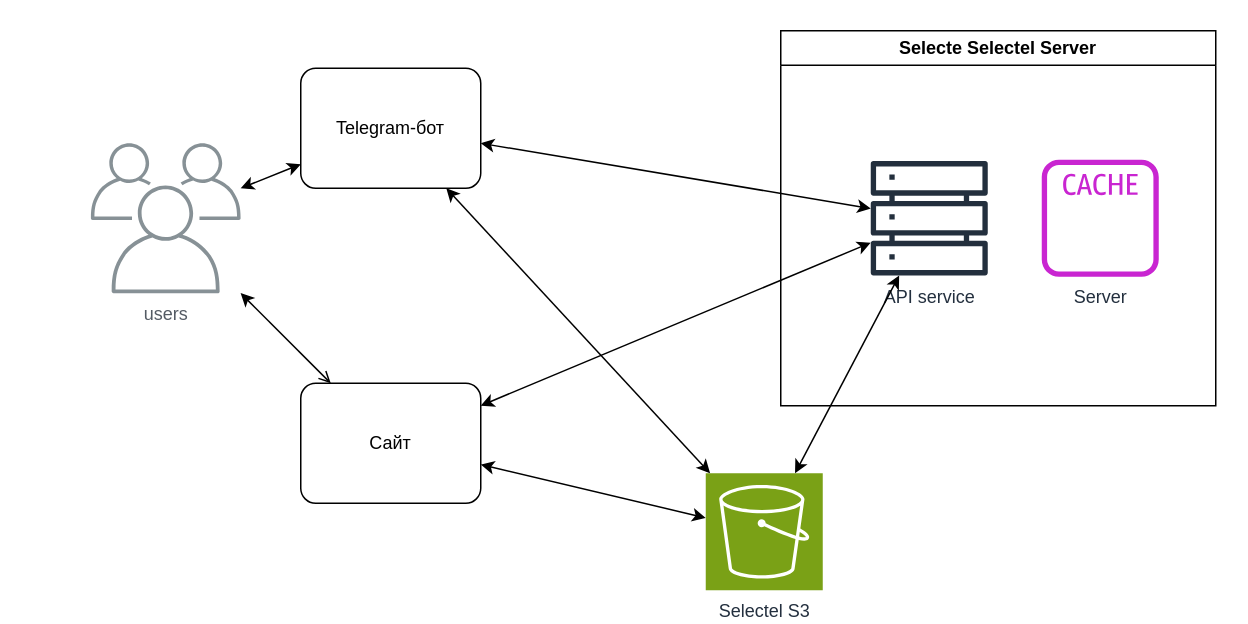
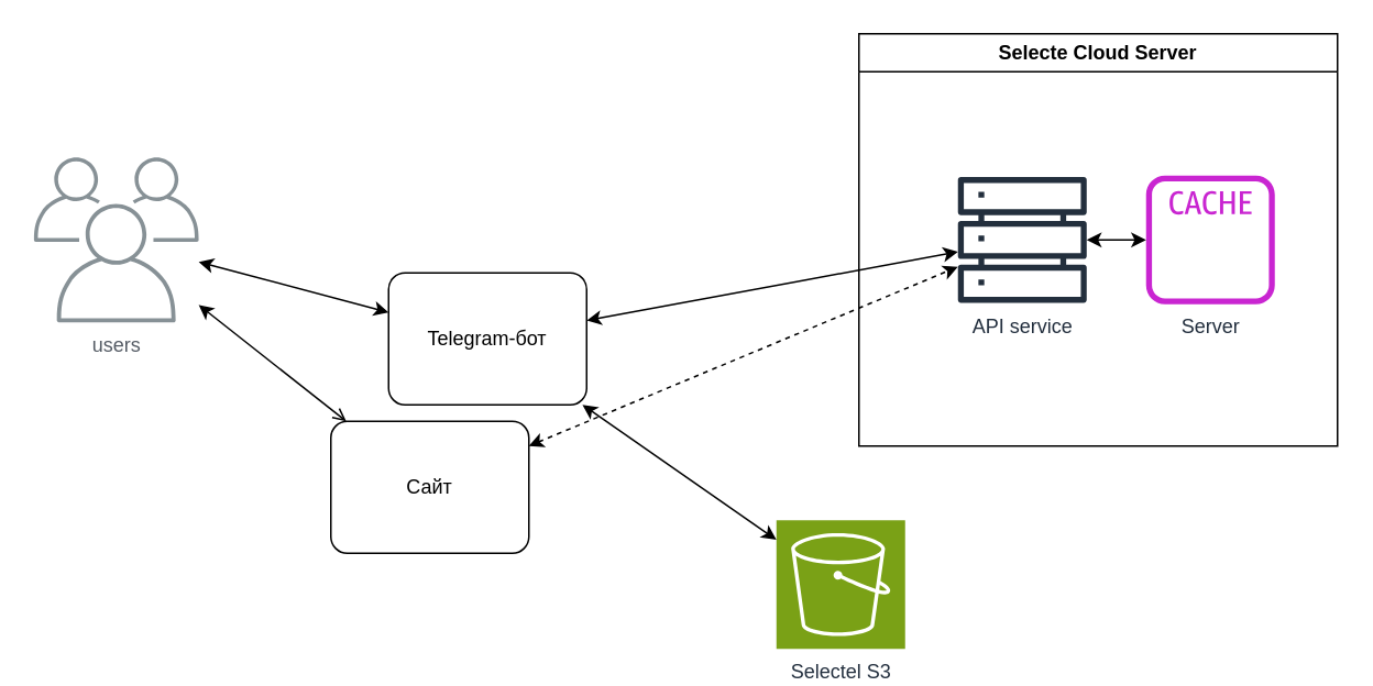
- <mxCell id="10" value="Selecte Selectel Server" style="swimlane;whiteSpace=wrap;html=1;" vertex="1" parent="1"><mxGeometry x="520" y="20" width="290" height="250" as="geometry" /></mxCell>
+ <mxCell id="10" value="Selecte Cloud Server" style="swimlane;whiteSpace=wrap;html=1;" vertex="1" parent="1"><mxGeometry x="520" y="20" width="290" height="250" as="geometry" /></mxCell>
- <mxCell id="14" value="Telegram-бот" style="points=[[0.25,0,0],[0.5,0,0],[0.75,0,0],[1,0.25,0],[1,0.5,0],[1,0.75,0],[0.75,1,0],[0.5,1,0],[0.25,1,0],[0,0.75,0],[0,0.5,0],[0,0.25,0]];shape=mxgraph.bpmn.task;whiteSpace=wrap;rectStyle=rounded;size=10;html=1;container=1;expand=0;collapsible=0;taskMarker=abstract;" vertex="1" parent="1"><mxGeometry x="200" y="45" width="120" height="80" as="geometry" /></mxCell>
+ <mxCell id="14" value="Telegram-бот" style="points=[[0.25,0,0],[0.5,0,0],[0.75,0,0],[1,0.25,0],[1,0.5,0],[1,0.75,0],[0.75,1,0],[0.5,1,0],[0.25,1,0],[0,0.75,0],[0,0.5,0],[0,0.25,0]];shape=mxgraph.bpmn.task;whiteSpace=wrap;rectStyle=rounded;size=10;html=1;container=1;expand=0;collapsible=0;taskMarker=abstract;" vertex="1" parent="1"><mxGeometry x="235" y="165" width="120" height="80" as="geometry" /></mxCell>
- <mxCell id="8" value="users" style="sketch=0;outlineConnect=0;gradientColor=none;fontColor=#545B64;strokeColor=none;fillColor=#879196;dashed=0;verticalLabelPosition=bottom;verticalAlign=top;align=center;html=1;fontSize=12;fontStyle=0;aspect=fixed;shape=mxgraph.aws4.illustration_users;pointerEvents=1" vertex="1" parent="1"><mxGeometry x="60" y="95" width="100" height="100" as="geometry" /></mxCell>
+ <mxCell id="8" value="users" style="sketch=0;outlineConnect=0;gradientColor=none;fontColor=#545B64;strokeColor=none;fillColor=#879196;dashed=0;verticalLabelPosition=bottom;verticalAlign=top;align=center;html=1;fontSize=12;fontStyle=0;aspect=fixed;shape=mxgraph.aws4.illustration_users;pointerEvents=1" vertex="1" parent="1"><mxGeometry x="20" y="95" width="100" height="100" as="geometry" /></mxCell>
- <mxCell id="5" value="&lt;div&gt;&lt;br&gt;&lt;/div&gt;" style="rounded=0;orthogonalLoop=1;jettySize=auto;html=1;startArrow=classic;startFill=1;" edge="1" parent="1" source="4" target="11"><mxGeometry relative="1" as="geometry"><mxPoint x="330" y="75" as="sourcePoint" /><mxPoint x="440" y="138" as="targetPoint" /></mxGeometry></mxCell>
+ <mxCell id="5" value="&lt;div&gt;&lt;br&gt;&lt;/div&gt;" style="rounded=0;orthogonalLoop=1;jettySize=auto;html=1;startArrow=classic;startFill=1;dashed=1;" edge="1" parent="1" source="4" target="11"><mxGeometry relative="1" as="geometry"><mxPoint x="330" y="75" as="sourcePoint" /><mxPoint x="440" y="138" as="targetPoint" /></mxGeometry></mxCell>
- <mxCell id="13" value="" style="rounded=0;orthogonalLoop=1;jettySize=auto;html=1;startArrow=classic;startFill=1;" edge="1" parent="10" source="11" target="7"><mxGeometry x="-0.002" relative="1" as="geometry"><mxPoint x="-192" y="5" as="sourcePoint" /><mxPoint x="-20" y="-57" as="targetPoint" /><mxPoint as="offset" /></mxGeometry></mxCell>
+ <mxCell id="13" value="" style="rounded=0;orthogonalLoop=1;jettySize=auto;html=1;startArrow=classic;startFill=1;" edge="1" parent="10" source="11" target="12"><mxGeometry x="-0.002" relative="1" as="geometry"><mxPoint x="-192" y="5" as="sourcePoint" /><mxPoint x="-20" y="-57" as="targetPoint" /><mxPoint as="offset" /></mxGeometry></mxCell>
- <mxCell id="3" value="" style="rounded=0;orthogonalLoop=1;jettySize=auto;html=1;startArrow=classic;startFill=1;" edge="1" parent="1" source="4" target="7"><mxGeometry relative="1" as="geometry"><mxPoint x="560" y="142.364" as="sourcePoint" /><mxPoint x="700" y="203.72" as="targetPoint" /></mxGeometry></mxCell>
